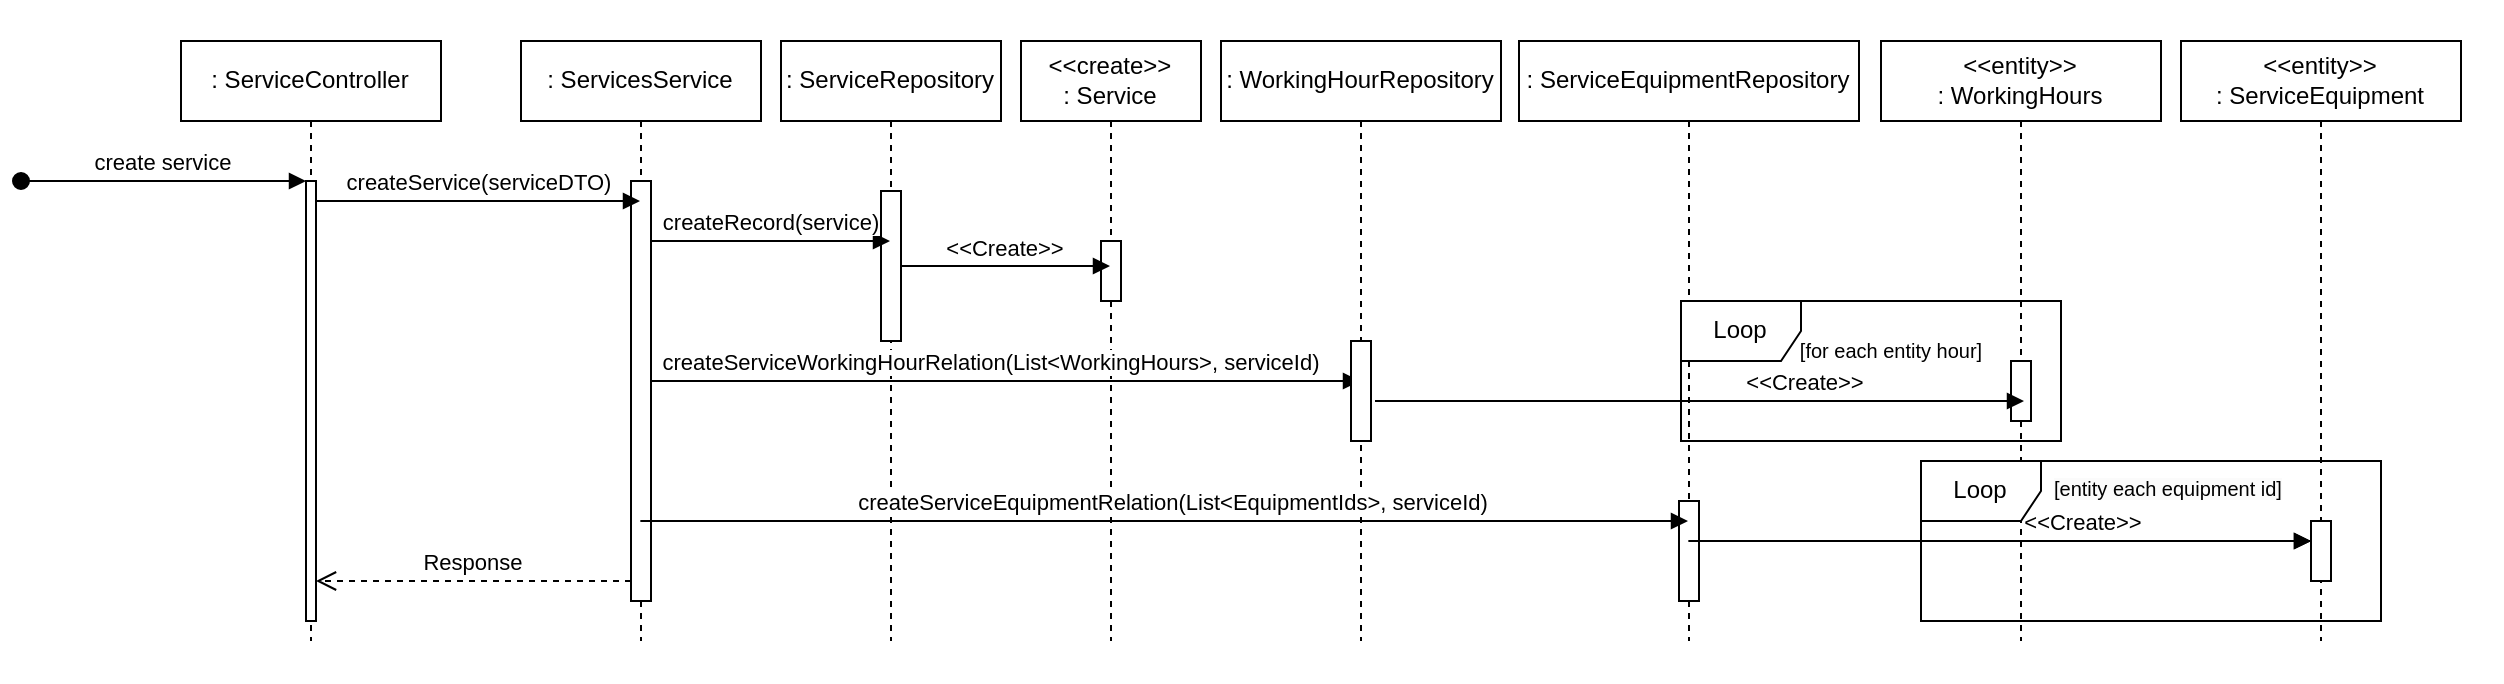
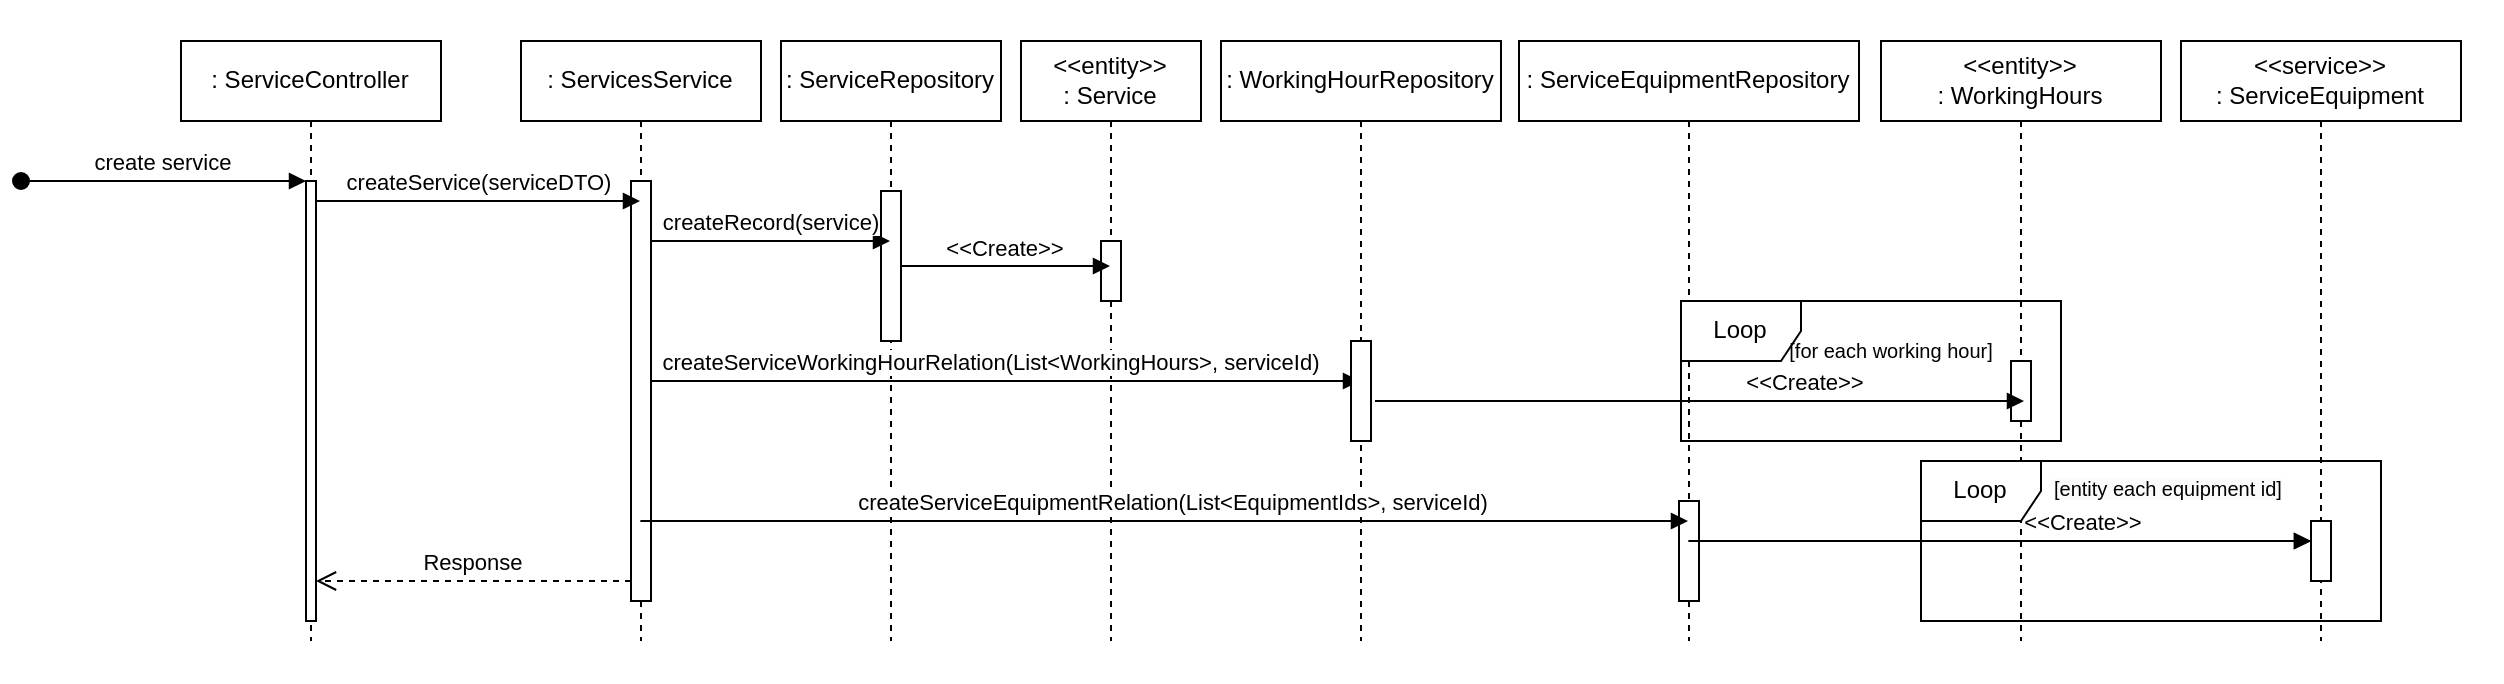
- <mxCell id="12" value="&lt;div&gt;&amp;lt;&amp;lt;create&amp;gt;&amp;gt;&lt;/div&gt;: Service" style="shape=umlLifeline;perimeter=lifelinePerimeter;whiteSpace=wrap;html=1;container=0;dropTarget=0;collapsible=0;recursiveResize=0;outlineConnect=0;portConstraint=eastwest;newEdgeStyle={&quot;edgeStyle&quot;:&quot;elbowEdgeStyle&quot;,&quot;elbow&quot;:&quot;vertical&quot;,&quot;curved&quot;:0,&quot;rounded&quot;:0};" parent="1" vertex="1"><mxGeometry x="440" y="20" width="90" height="300" as="geometry" /></mxCell>
+ <mxCell id="12" value="&lt;div&gt;&amp;lt;&amp;lt;entity&amp;gt;&amp;gt;&lt;/div&gt;: Service" style="shape=umlLifeline;perimeter=lifelinePerimeter;whiteSpace=wrap;html=1;container=0;dropTarget=0;collapsible=0;recursiveResize=0;outlineConnect=0;portConstraint=eastwest;newEdgeStyle={&quot;edgeStyle&quot;:&quot;elbowEdgeStyle&quot;,&quot;elbow&quot;:&quot;vertical&quot;,&quot;curved&quot;:0,&quot;rounded&quot;:0};" parent="1" vertex="1"><mxGeometry x="440" y="20" width="90" height="300" as="geometry" /></mxCell>
- <mxCell id="24" value="&lt;div&gt;&amp;lt;&amp;lt;entity&amp;gt;&amp;gt;&lt;/div&gt;: ServiceEquipment" style="shape=umlLifeline;perimeter=lifelinePerimeter;whiteSpace=wrap;html=1;container=0;dropTarget=0;collapsible=0;recursiveResize=0;outlineConnect=0;portConstraint=eastwest;newEdgeStyle={&quot;edgeStyle&quot;:&quot;elbowEdgeStyle&quot;,&quot;elbow&quot;:&quot;vertical&quot;,&quot;curved&quot;:0,&quot;rounded&quot;:0};" vertex="1" parent="1"><mxGeometry x="1020" y="20" width="140" height="300" as="geometry" /></mxCell>
+ <mxCell id="24" value="&lt;div&gt;&amp;lt;&amp;lt;service&amp;gt;&amp;gt;&lt;/div&gt;: ServiceEquipment" style="shape=umlLifeline;perimeter=lifelinePerimeter;whiteSpace=wrap;html=1;container=0;dropTarget=0;collapsible=0;recursiveResize=0;outlineConnect=0;portConstraint=eastwest;newEdgeStyle={&quot;edgeStyle&quot;:&quot;elbowEdgeStyle&quot;,&quot;elbow&quot;:&quot;vertical&quot;,&quot;curved&quot;:0,&quot;rounded&quot;:0};" vertex="1" parent="1"><mxGeometry x="1020" y="20" width="140" height="300" as="geometry" /></mxCell>
- <mxCell id="30" value="&lt;font size=&quot;1&quot;&gt;[for each entity hour]&lt;/font&gt;" style="text;html=1;align=center;verticalAlign=middle;resizable=0;points=[];autosize=1;strokeColor=none;fillColor=none;" vertex="1" parent="1"><mxGeometry x="810" y="160" width="130" height="30" as="geometry" /></mxCell>
+ <mxCell id="30" value="&lt;font size=&quot;1&quot;&gt;[for each working hour]&lt;/font&gt;" style="text;html=1;align=center;verticalAlign=middle;resizable=0;points=[];autosize=1;strokeColor=none;fillColor=none;" vertex="1" parent="1"><mxGeometry x="810" y="160" width="130" height="30" as="geometry" /></mxCell>
